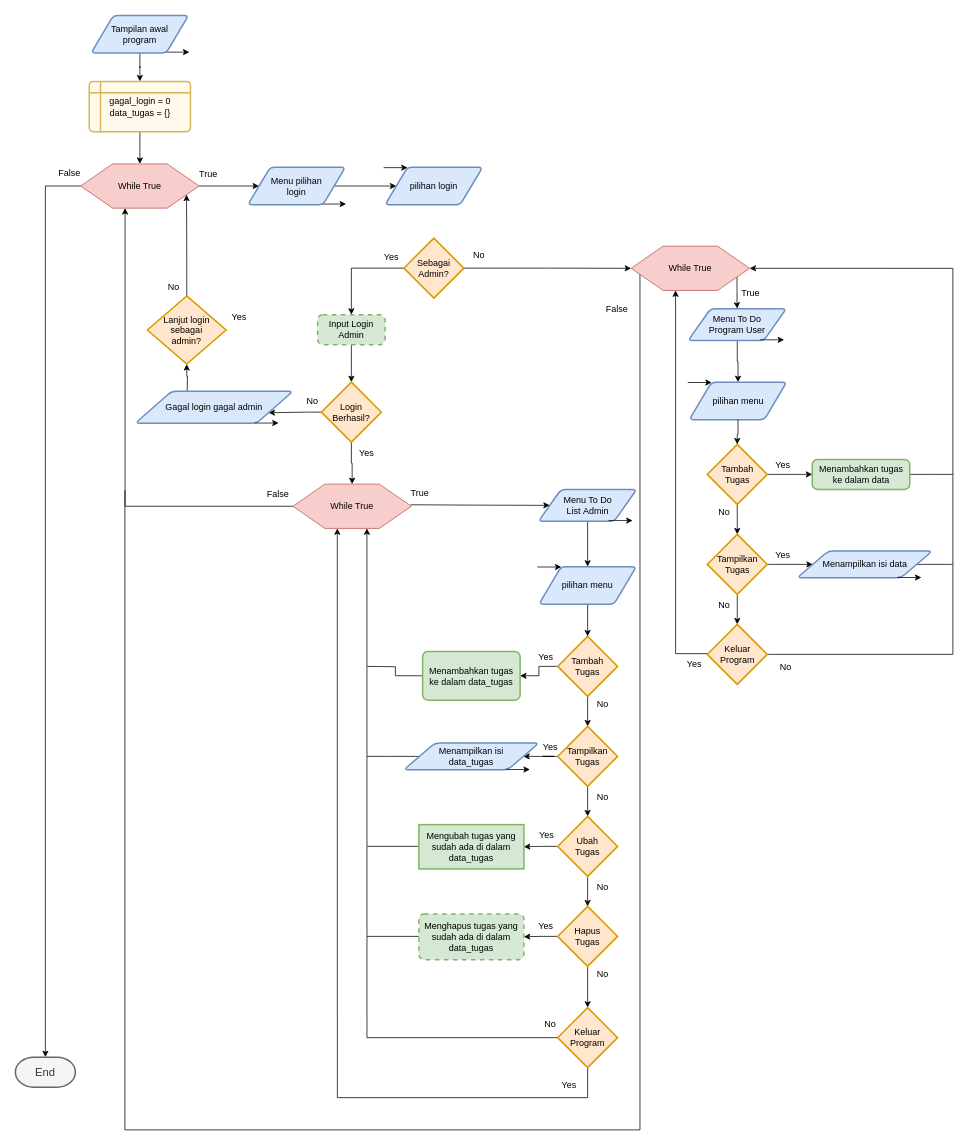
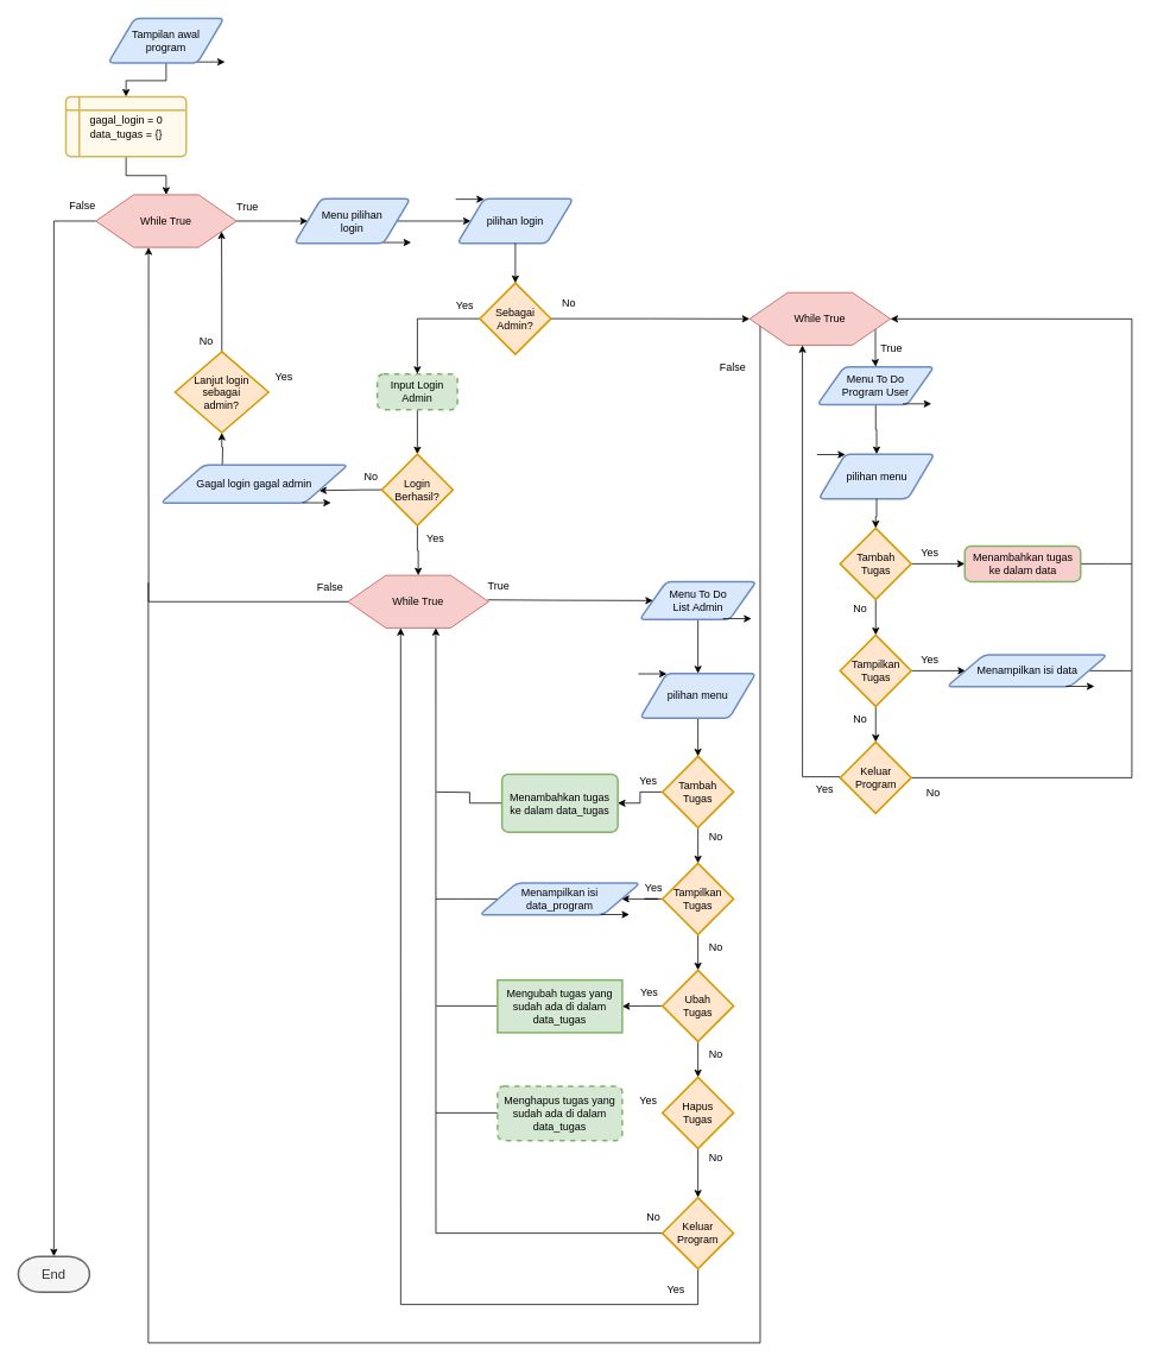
- <mxCell id="6" value="gagal_login = 0&lt;div&gt;data_tugas = {}&lt;/div&gt;" style="shape=internalStorage;whiteSpace=wrap;html=1;dx=15;dy=15;rounded=1;arcSize=8;strokeWidth=2;fillColor=#fffaeb;strokeColor=#d6b656;" vertex="1" parent="1"><mxGeometry x="118.5" y="108" width="135" height="67" as="geometry" /></mxCell>
+ <mxCell id="6" value="gagal_login = 0&lt;div&gt;data_tugas = {}&lt;/div&gt;" style="shape=internalStorage;whiteSpace=wrap;html=1;dx=15;dy=15;rounded=1;arcSize=8;strokeWidth=2;fillColor=#fffaeb;strokeColor=#d6b656;" vertex="1" parent="1"><mxGeometry x="73.5" y="108" width="135" height="67" as="geometry" /></mxCell>
+ <mxCell id="20" style="edgeStyle=orthogonalEdgeStyle;rounded=0;orthogonalLoop=1;jettySize=auto;html=1;entryX=0.5;entryY=0;entryDx=0;entryDy=0;entryPerimeter=0;" edge="1" parent="1" source="14" target="17"><mxGeometry relative="1" as="geometry" /></mxCell>
- <mxCell id="93" value="Menambahkan tugas&lt;div&gt;&lt;span style=&quot;background-color: initial;&quot;&gt;ke dalam data&lt;/span&gt;&lt;/div&gt;" style="rounded=1;whiteSpace=wrap;html=1;absoluteArcSize=1;arcSize=14;strokeWidth=2;fillColor=#d5e8d4;strokeColor=#82b366;" vertex="1" parent="1"><mxGeometry x="1082.5" y="612" width="130" height="40" as="geometry" /></mxCell>
+ <mxCell id="93" value="Menambahkan tugas&lt;div&gt;&lt;span style=&quot;background-color: initial;&quot;&gt;ke dalam data&lt;/span&gt;&lt;/div&gt;" style="rounded=1;whiteSpace=wrap;html=1;absoluteArcSize=1;arcSize=14;strokeWidth=2;fillColor=#f8cecc;strokeColor=#82b366;" vertex="1" parent="1"><mxGeometry x="1082.5" y="612" width="130" height="40" as="geometry" /></mxCell>
- <mxCell id="50" value="Menampilkan isi&lt;div&gt;data_tugas&lt;/div&gt;" style="shape=parallelogram;html=1;strokeWidth=2;perimeter=parallelogramPerimeter;whiteSpace=wrap;rounded=1;arcSize=12;size=0.23;fontSize=12;fillColor=#dae8fc;strokeColor=#6c8ebf;" vertex="1" parent="1"><mxGeometry x="538" y="990.19" width="180" height="35.62" as="geometry" /></mxCell>
+ <mxCell id="50" value="Menampilkan isi&lt;div&gt;data_program&lt;/div&gt;" style="shape=parallelogram;html=1;strokeWidth=2;perimeter=parallelogramPerimeter;whiteSpace=wrap;rounded=1;arcSize=12;size=0.23;fontSize=12;fillColor=#dae8fc;strokeColor=#6c8ebf;" vertex="1" parent="1"><mxGeometry x="538" y="990.19" width="180" height="35.62" as="geometry" /></mxCell>
- <mxCell id="56" value="" style="edgeStyle=orthogonalEdgeStyle;rounded=0;orthogonalLoop=1;jettySize=auto;html=1;" edge="1" parent="1" source="58" target="60"><mxGeometry relative="1" as="geometry" /></mxCell>
